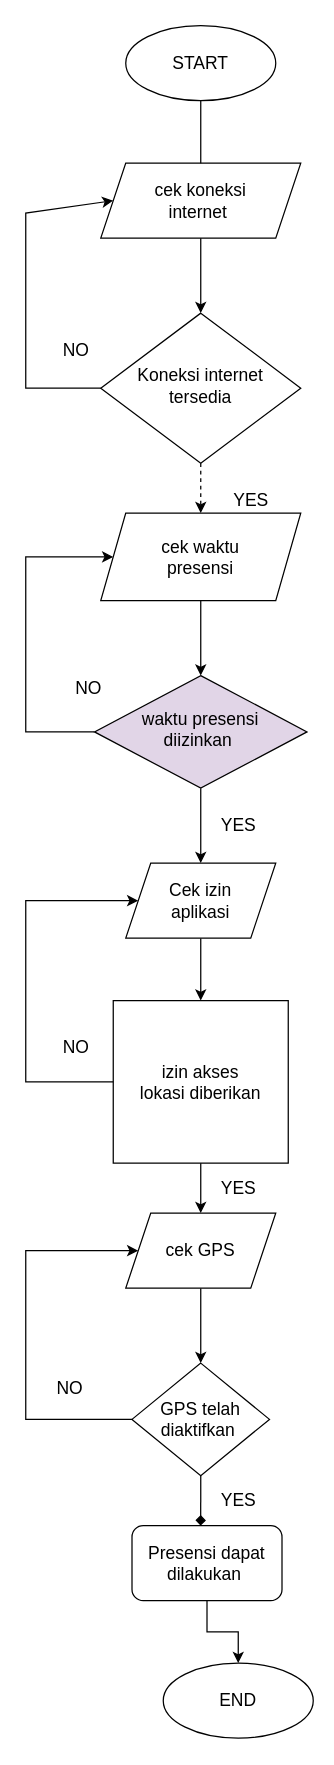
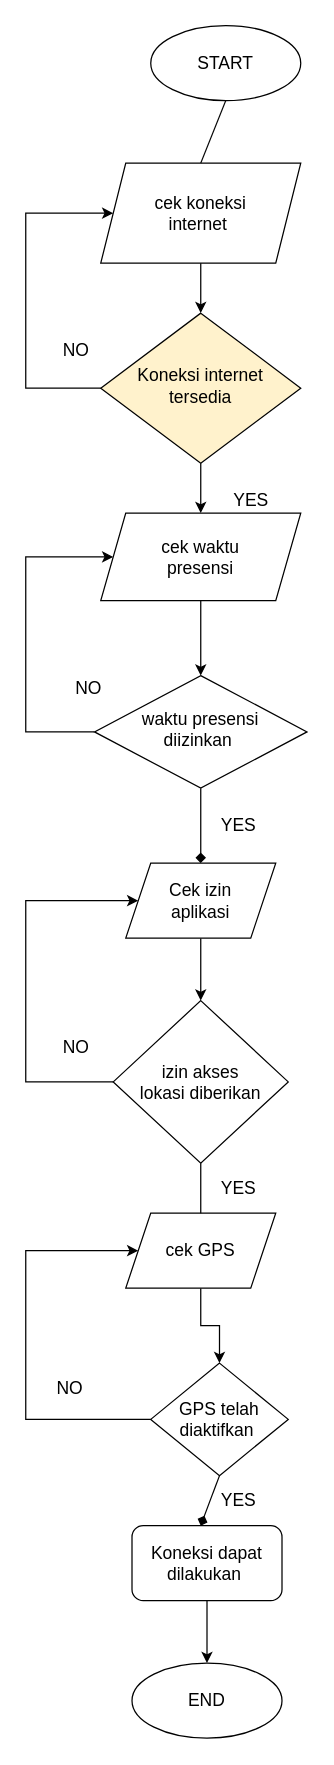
- <mxCell id="3" value="&lt;font style=&quot;font-size: 14px;&quot;&gt;START&lt;/font&gt;" style="ellipse;whiteSpace=wrap;html=1;rounded=1;glass=0;strokeWidth=1;shadow=0;" parent="1" vertex="1"><mxGeometry x="100" y="20" width="120" height="60" as="geometry" /></mxCell>
+ <mxCell id="3" value="&lt;font style=&quot;font-size: 14px;&quot;&gt;START&lt;/font&gt;" style="ellipse;whiteSpace=wrap;html=1;rounded=1;glass=0;strokeWidth=1;shadow=0;" parent="1" vertex="1"><mxGeometry x="120" y="20" width="120" height="60" as="geometry" /></mxCell>
- <mxCell id="4" value="cek koneksi &lt;br&gt;internet&amp;nbsp;" style="shape=parallelogram;perimeter=parallelogramPerimeter;whiteSpace=wrap;html=1;fixedSize=1;fontSize=14;" parent="1" vertex="1"><mxGeometry x="80" y="130" width="160" height="60" as="geometry" /></mxCell>
+ <mxCell id="4" value="cek koneksi &lt;br&gt;internet&amp;nbsp;" style="shape=parallelogram;perimeter=parallelogramPerimeter;whiteSpace=wrap;html=1;fixedSize=1;fontSize=14;" parent="1" vertex="1"><mxGeometry x="80" y="130" width="160" height="80" as="geometry" /></mxCell>
- <mxCell id="2" value="&lt;span style=&quot;font-size: 14px;&quot;&gt;Koneksi internet tersedia&lt;/span&gt;" style="rhombus;whiteSpace=wrap;html=1;shadow=0;fontFamily=Helvetica;fontSize=12;align=center;strokeWidth=1;spacing=6;spacingTop=-4;" parent="1" vertex="1"><mxGeometry x="80" y="250" width="160" height="120" as="geometry" /></mxCell>
+ <mxCell id="2" value="&lt;span style=&quot;font-size: 14px;&quot;&gt;Koneksi internet tersedia&lt;/span&gt;" style="rhombus;whiteSpace=wrap;html=1;shadow=0;fontFamily=Helvetica;fontSize=12;align=center;strokeWidth=1;spacing=6;spacingTop=-4;fillColor=#fff2cc;" parent="1" vertex="1"><mxGeometry x="80" y="250" width="160" height="120" as="geometry" /></mxCell>
- <mxCell id="13" value="" style="endArrow=classic;html=1;rounded=0;fontSize=14;exitX=0.5;exitY=1;exitDx=0;exitDy=0;entryX=0.5;entryY=0;entryDx=0;entryDy=0;dashed=1;" edge="1" parent="1" source="2" target="12"><mxGeometry width="50" height="50" relative="1" as="geometry"><mxPoint x="230" y="380" as="sourcePoint" /><mxPoint x="280" y="330" as="targetPoint" /></mxGeometry></mxCell>
+ <mxCell id="13" value="" style="endArrow=classic;html=1;rounded=0;fontSize=14;exitX=0.5;exitY=1;exitDx=0;exitDy=0;entryX=0.5;entryY=0;entryDx=0;entryDy=0;" edge="1" parent="1" source="2" target="12"><mxGeometry width="50" height="50" relative="1" as="geometry"><mxPoint x="230" y="380" as="sourcePoint" /><mxPoint x="280" y="330" as="targetPoint" /></mxGeometry></mxCell>
- <mxCell id="10" value="&lt;span style=&quot;font-size: 14px;&quot;&gt;waktu presensi &lt;br&gt;diizinkan&amp;nbsp;&lt;/span&gt;" style="rhombus;whiteSpace=wrap;html=1;shadow=0;strokeWidth=1;spacing=6;spacingTop=-4;fillColor=#e1d5e7;" parent="1" vertex="1"><mxGeometry x="75" y="540" width="170" height="90" as="geometry" /></mxCell>
+ <mxCell id="10" value="&lt;span style=&quot;font-size: 14px;&quot;&gt;waktu presensi &lt;br&gt;diizinkan&amp;nbsp;&lt;/span&gt;" style="rhombus;whiteSpace=wrap;html=1;shadow=0;strokeWidth=1;spacing=6;spacingTop=-4;" parent="1" vertex="1"><mxGeometry x="75" y="540" width="170" height="90" as="geometry" /></mxCell>
- <mxCell id="11" value="" style="endArrow=classic;html=1;rounded=0;fontSize=14;exitX=0.5;exitY=1;exitDx=0;exitDy=0;entryX=0.5;entryY=0;entryDx=0;entryDy=0;" parent="1" source="10" target="16" edge="1"><mxGeometry width="50" height="50" relative="1" as="geometry"><mxPoint x="290" y="530" as="sourcePoint" /><mxPoint x="160" y="700" as="targetPoint" /></mxGeometry></mxCell>
+ <mxCell id="11" value="" style="endArrow=diamond;html=1;rounded=0;fontSize=14;exitX=0.5;exitY=1;exitDx=0;exitDy=0;entryX=0.5;entryY=0;entryDx=0;entryDy=0;" parent="1" source="10" target="16" edge="1"><mxGeometry width="50" height="50" relative="1" as="geometry"><mxPoint x="290" y="530" as="sourcePoint" /><mxPoint x="160" y="700" as="targetPoint" /></mxGeometry></mxCell>
- <mxCell id="17" value="izin akses &lt;br&gt;lokasi diberikan" style="whiteSpace=wrap;html=1;fontSize=14;rounded=0;" vertex="1" parent="1"><mxGeometry x="90" y="800" width="140" height="130" as="geometry" /></mxCell>
+ <mxCell id="17" value="izin akses &lt;br&gt;lokasi diberikan" style="rhombus;whiteSpace=wrap;html=1;fontSize=14;" vertex="1" parent="1"><mxGeometry x="90" y="800" width="140" height="130" as="geometry" /></mxCell>
- <mxCell id="21" value="" style="endArrow=classic;html=1;rounded=0;fontSize=14;exitX=0.5;exitY=1;exitDx=0;exitDy=0;entryX=0.5;entryY=0;entryDx=0;entryDy=0;" edge="1" parent="1" source="17" target="20"><mxGeometry width="50" height="50" relative="1" as="geometry"><mxPoint x="160" y="950" as="sourcePoint" /><mxPoint x="210" y="900" as="targetPoint" /></mxGeometry></mxCell>
+ <mxCell id="21" value="" style="endArrow=none;html=1;rounded=0;fontSize=14;exitX=0.5;exitY=1;exitDx=0;exitDy=0;entryX=0.5;entryY=0;entryDx=0;entryDy=0;" edge="1" parent="1" source="17" target="20"><mxGeometry width="50" height="50" relative="1" as="geometry"><mxPoint x="160" y="950" as="sourcePoint" /><mxPoint x="210" y="900" as="targetPoint" /></mxGeometry></mxCell>
- <mxCell id="22" value="GPS telah diaktifkan&amp;nbsp;" style="rhombus;whiteSpace=wrap;html=1;fontSize=14;" vertex="1" parent="1"><mxGeometry x="105" y="1090" width="110" height="90" as="geometry" /></mxCell>
+ <mxCell id="22" value="GPS telah diaktifkan&amp;nbsp;" style="rhombus;whiteSpace=wrap;html=1;fontSize=14;" vertex="1" parent="1"><mxGeometry x="120" y="1090" width="110" height="90" as="geometry" /></mxCell>
- <mxCell id="24" value="Presensi dapat dilakukan&amp;nbsp;" style="rounded=1;whiteSpace=wrap;html=1;fontSize=14;" vertex="1" parent="1"><mxGeometry x="105" y="1220" width="120" height="60" as="geometry" /></mxCell>
+ <mxCell id="24" value="Koneksi dapat dilakukan&amp;nbsp;" style="rounded=1;whiteSpace=wrap;html=1;fontSize=14;" vertex="1" parent="1"><mxGeometry x="105" y="1220" width="120" height="60" as="geometry" /></mxCell>
- <mxCell id="25" value="END" style="ellipse;whiteSpace=wrap;html=1;fontSize=14;rounded=1;" vertex="1" parent="1"><mxGeometry x="130" y="1330" width="120" height="60" as="geometry" /></mxCell>
+ <mxCell id="25" value="END" style="ellipse;whiteSpace=wrap;html=1;fontSize=14;rounded=1;" vertex="1" parent="1"><mxGeometry x="105" y="1330" width="120" height="60" as="geometry" /></mxCell>
